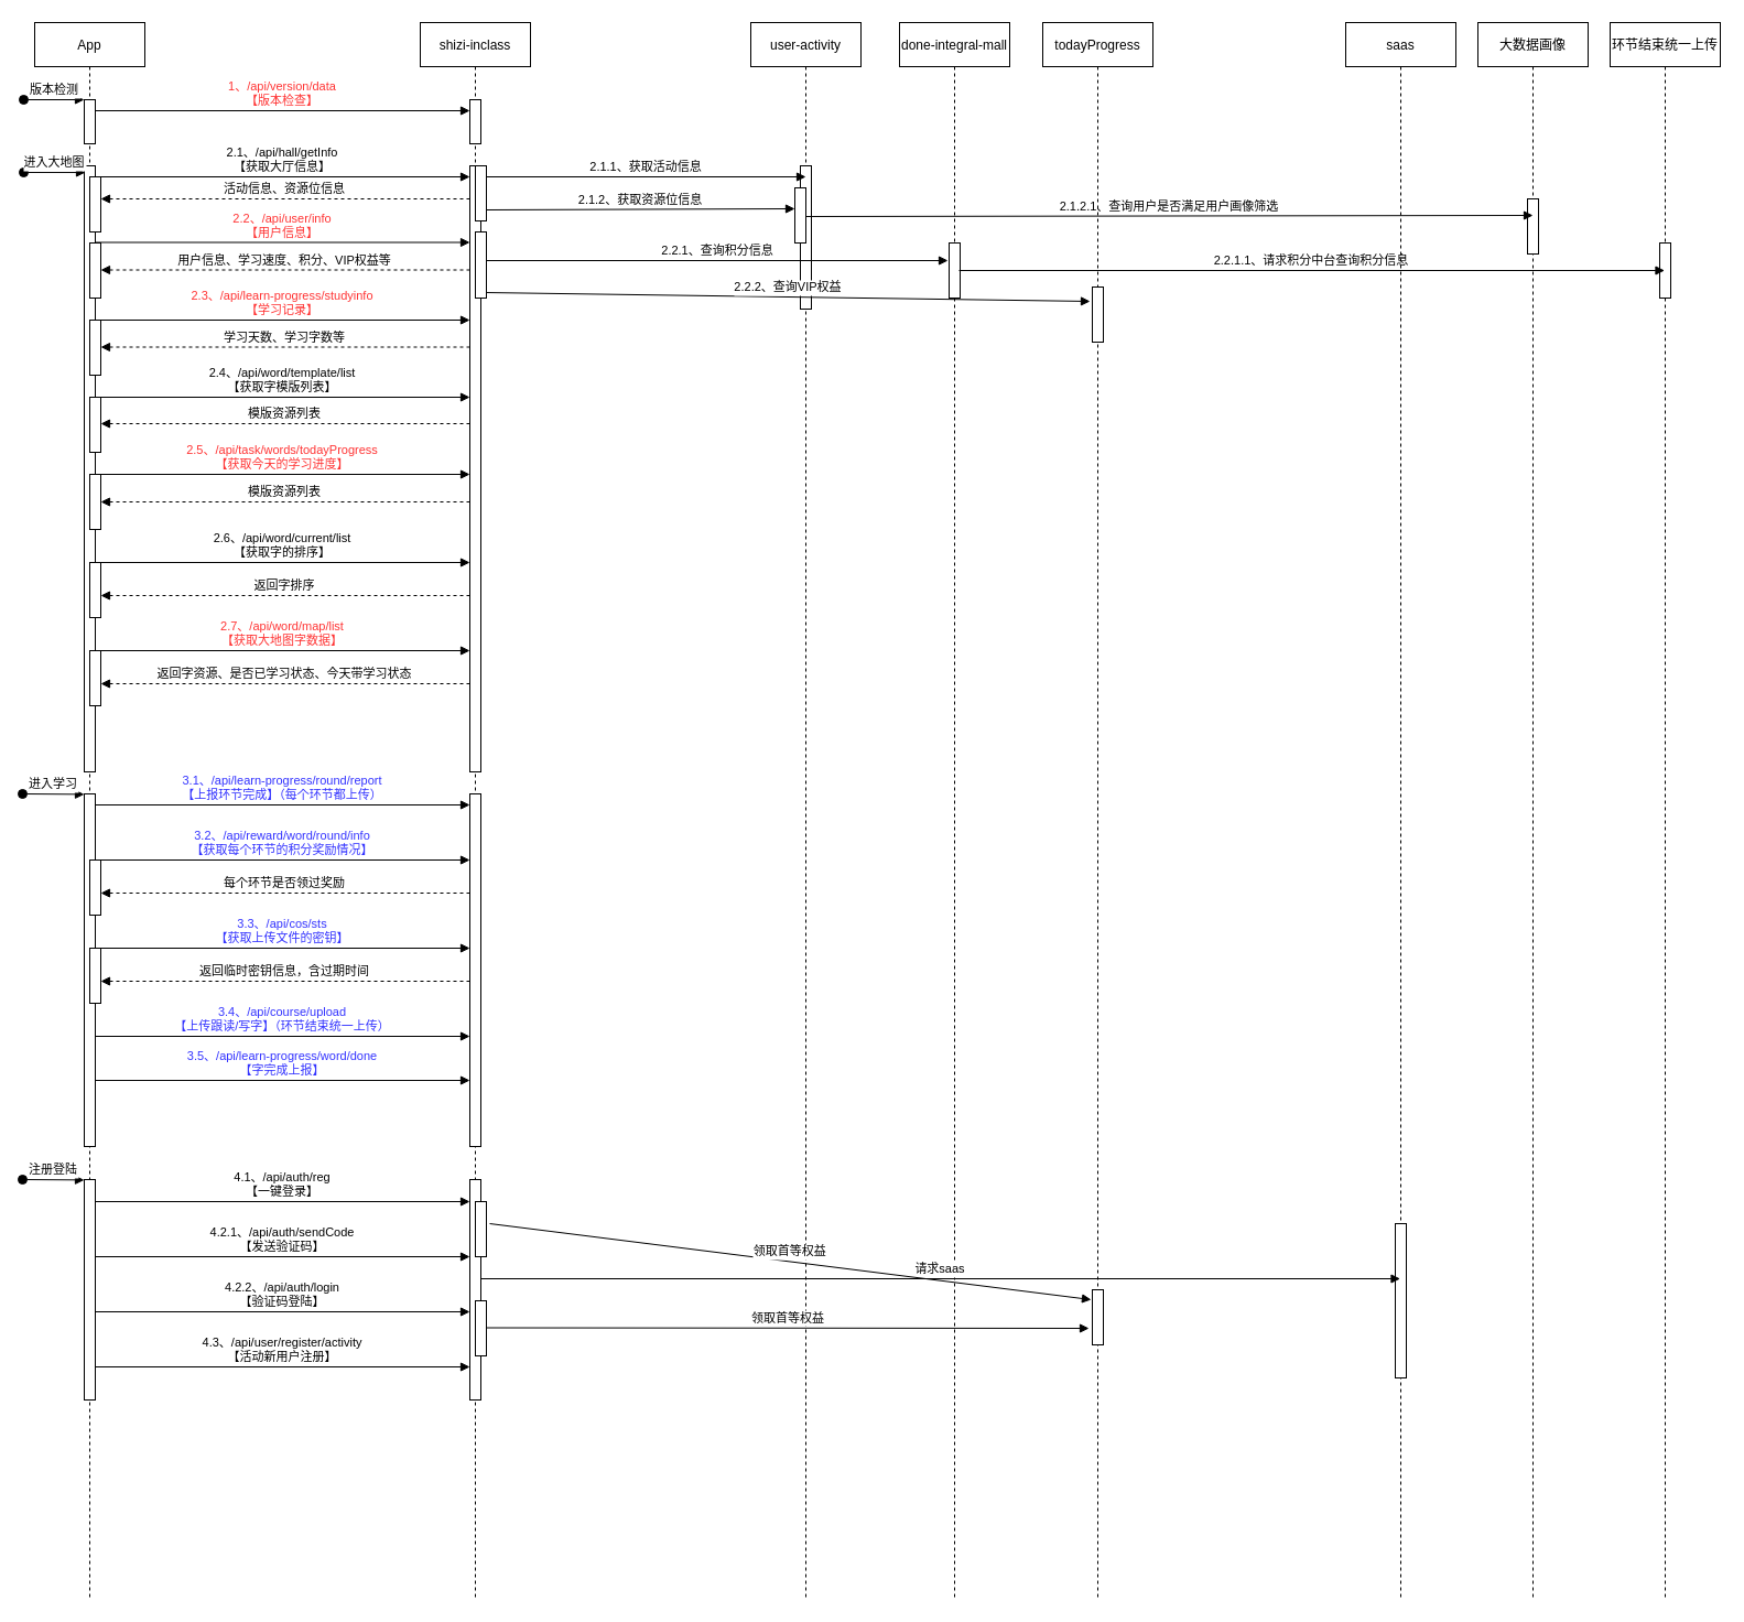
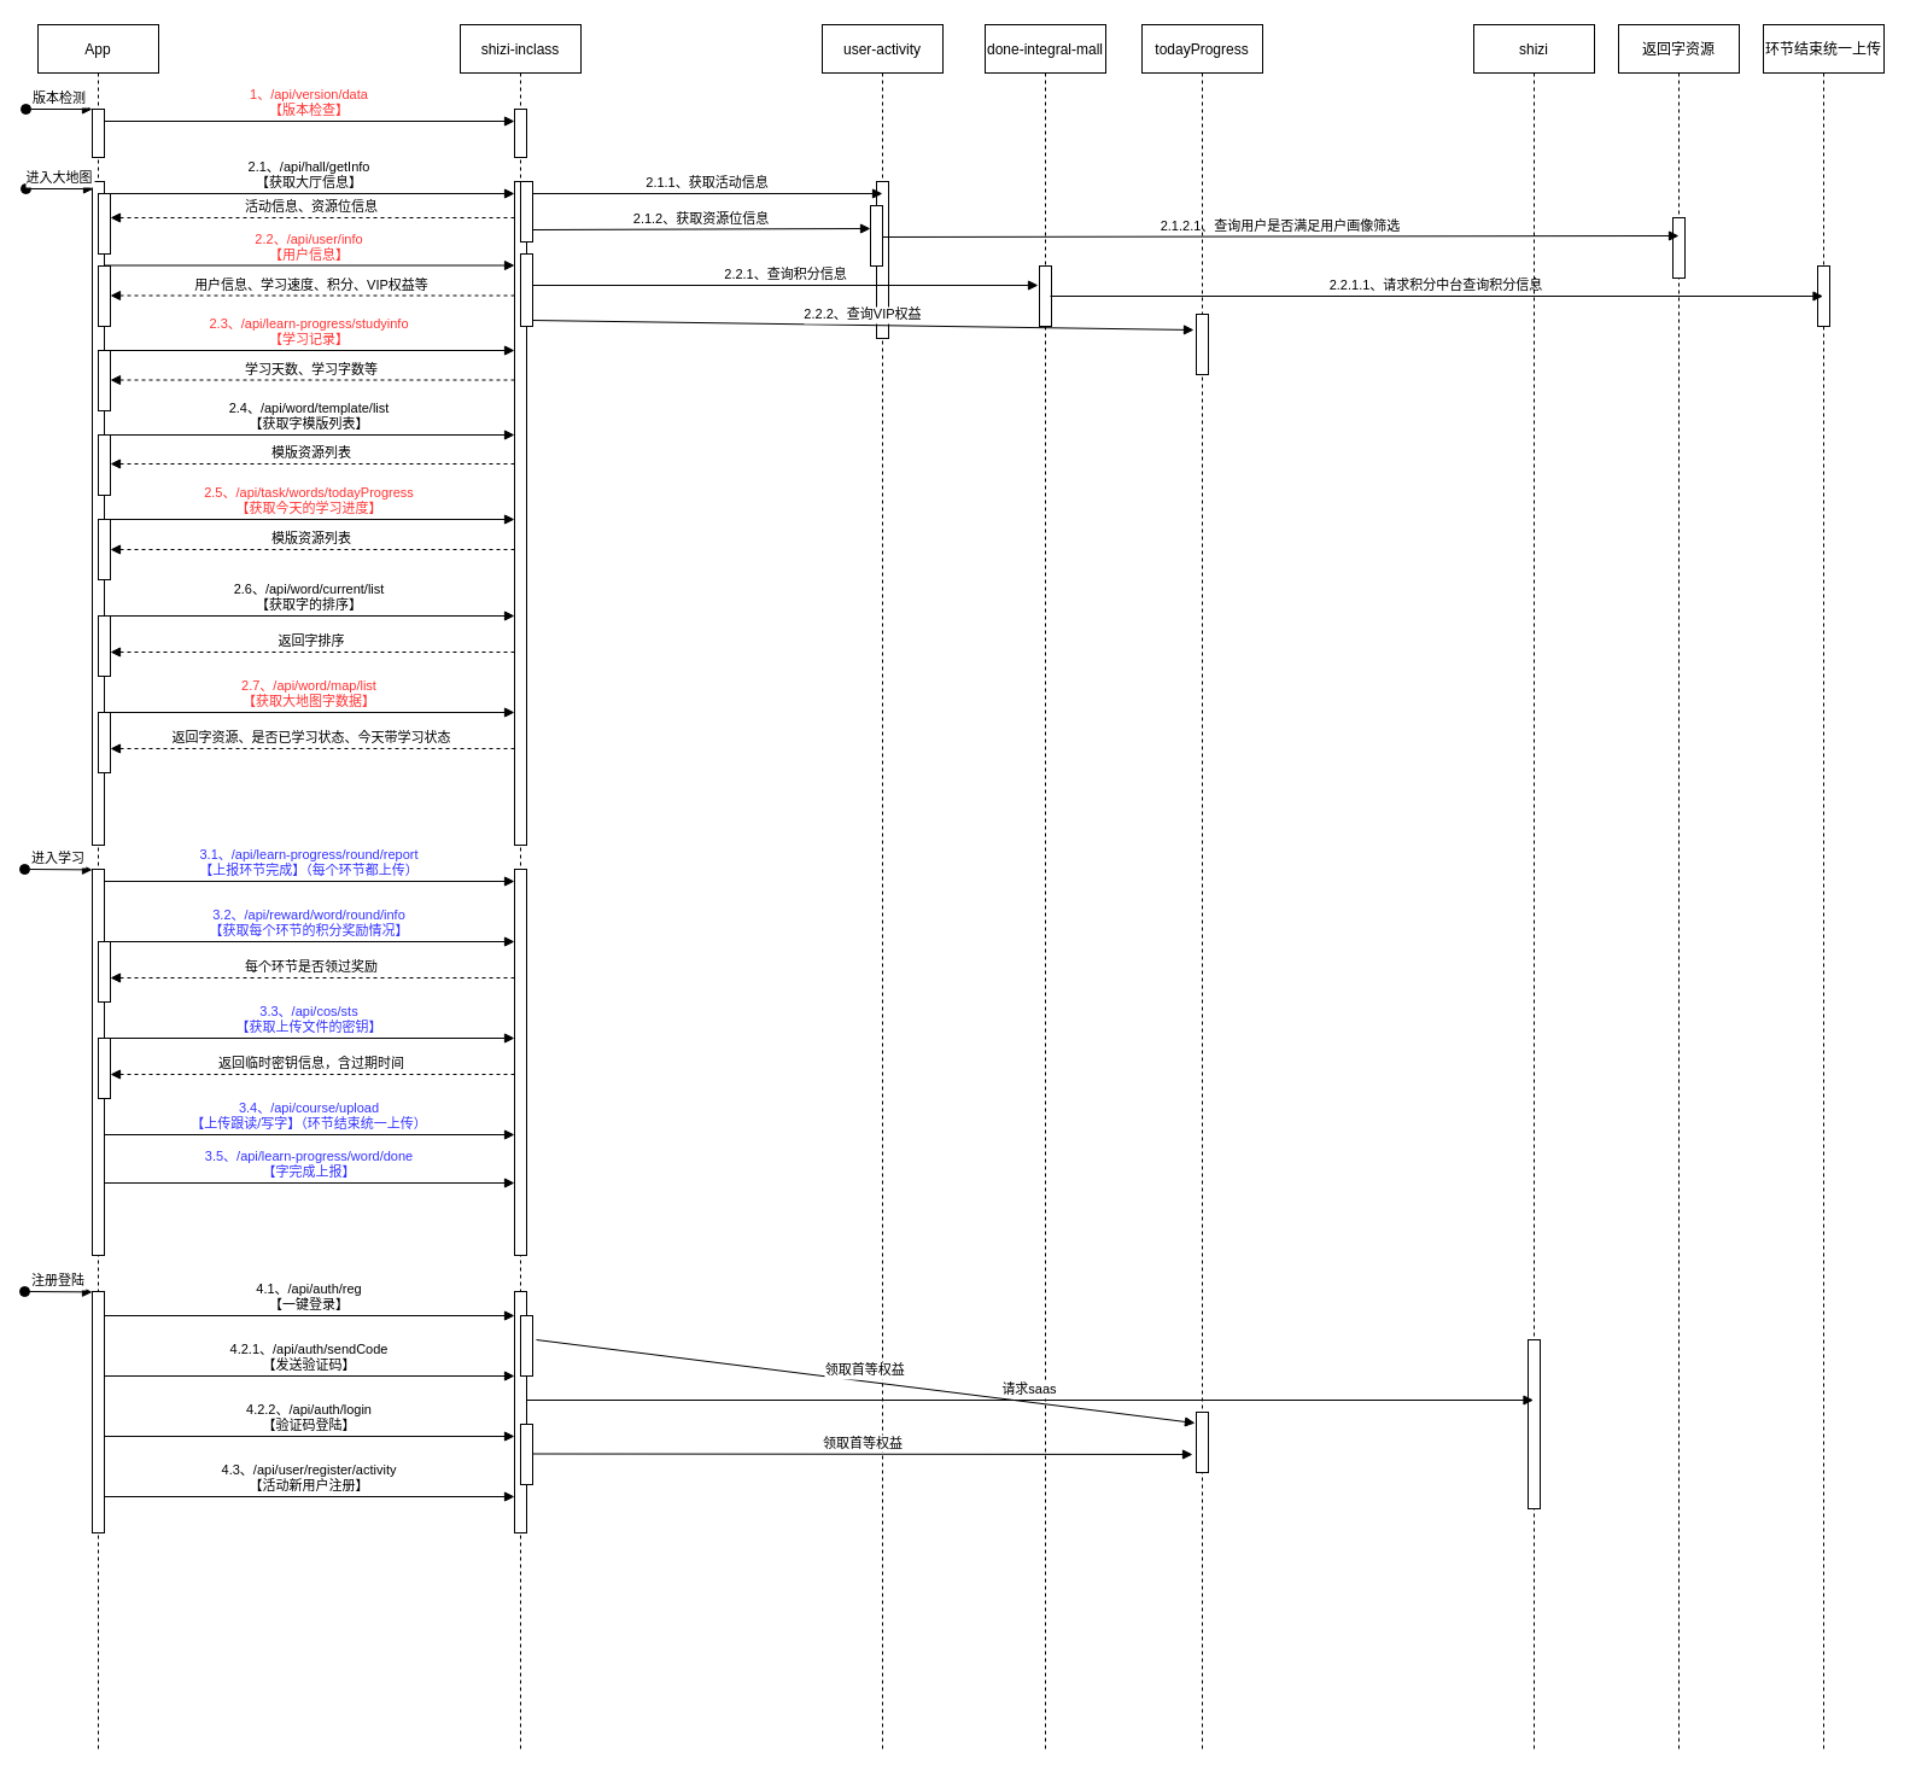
- <mxCell id="70" value="saas" style="shape=umlLifeline;perimeter=lifelinePerimeter;container=1;collapsible=0;recursiveResize=0;rounded=0;shadow=0;strokeWidth=1;" parent="1" vertex="1"><mxGeometry x="1221" y="20" width="100" height="1430" as="geometry" /></mxCell>
+ <mxCell id="70" value="shizi" style="shape=umlLifeline;perimeter=lifelinePerimeter;container=1;collapsible=0;recursiveResize=0;rounded=0;shadow=0;strokeWidth=1;" parent="1" vertex="1"><mxGeometry x="1221" y="20" width="100" height="1430" as="geometry" /></mxCell>
- <mxCell id="59" value="大数据画像" style="shape=umlLifeline;perimeter=lifelinePerimeter;container=1;collapsible=0;recursiveResize=0;rounded=0;shadow=0;strokeWidth=1;" parent="1" vertex="1"><mxGeometry x="1341" y="20" width="100" height="1430" as="geometry" /></mxCell>
+ <mxCell id="59" value="返回字资源" style="shape=umlLifeline;perimeter=lifelinePerimeter;container=1;collapsible=0;recursiveResize=0;rounded=0;shadow=0;strokeWidth=1;" parent="1" vertex="1"><mxGeometry x="1341" y="20" width="100" height="1430" as="geometry" /></mxCell>
